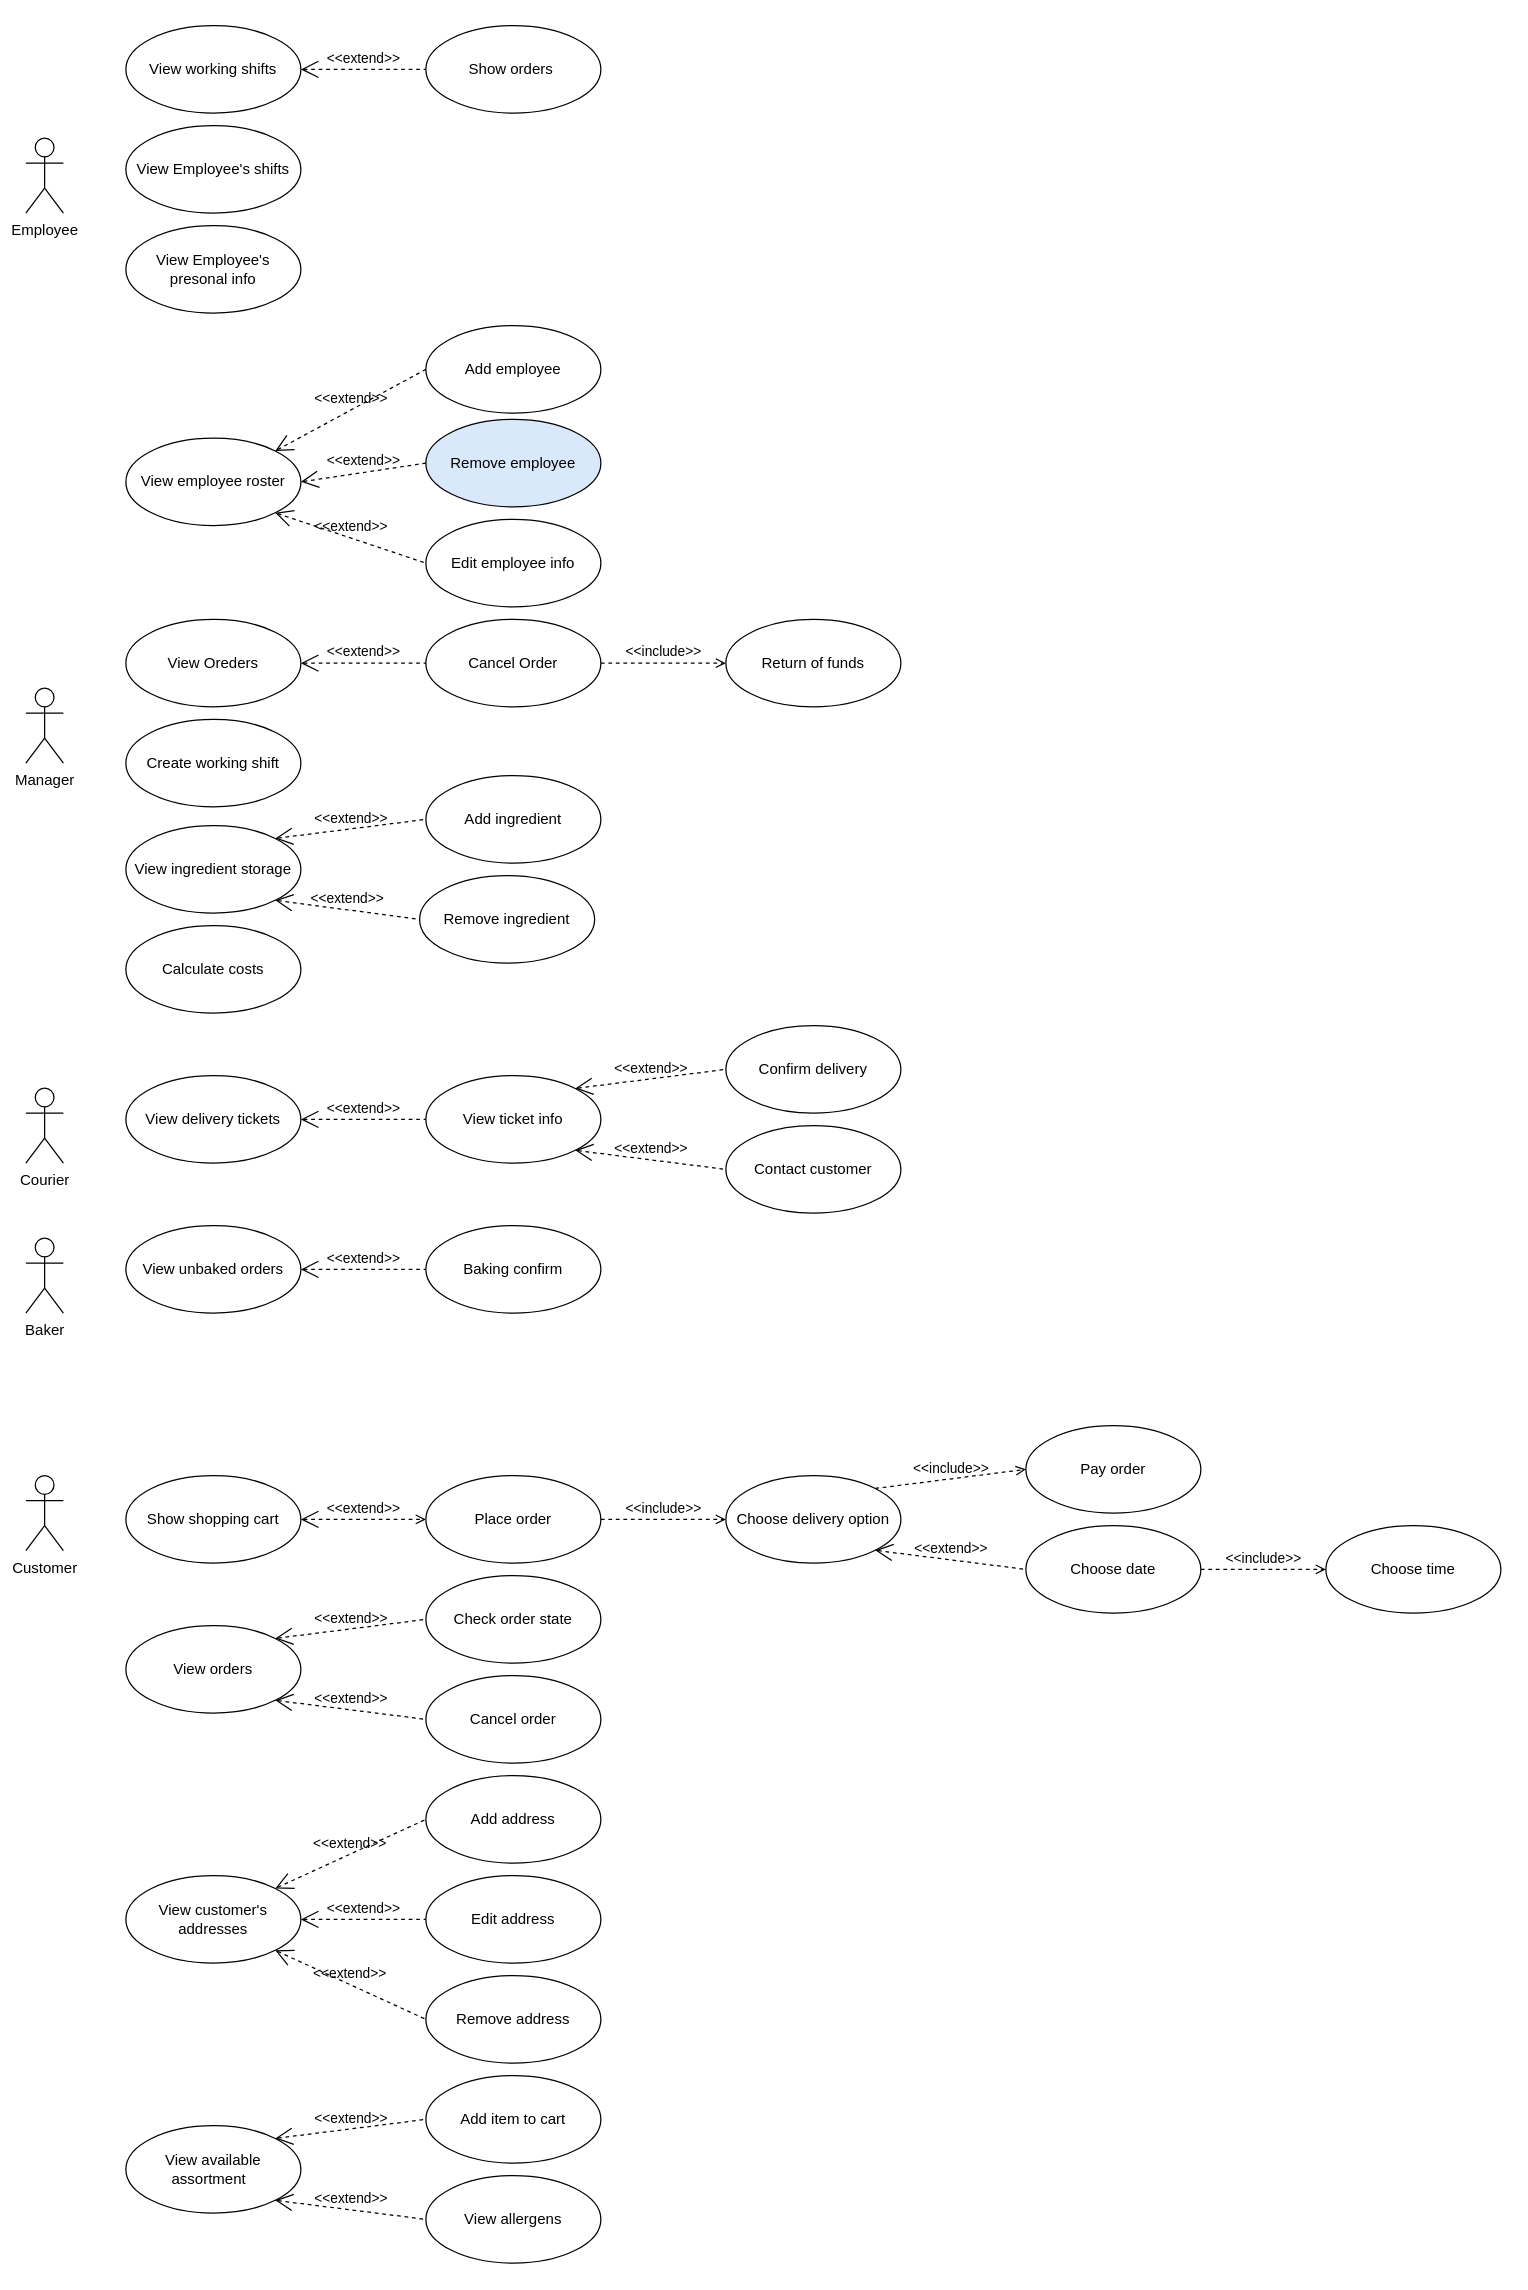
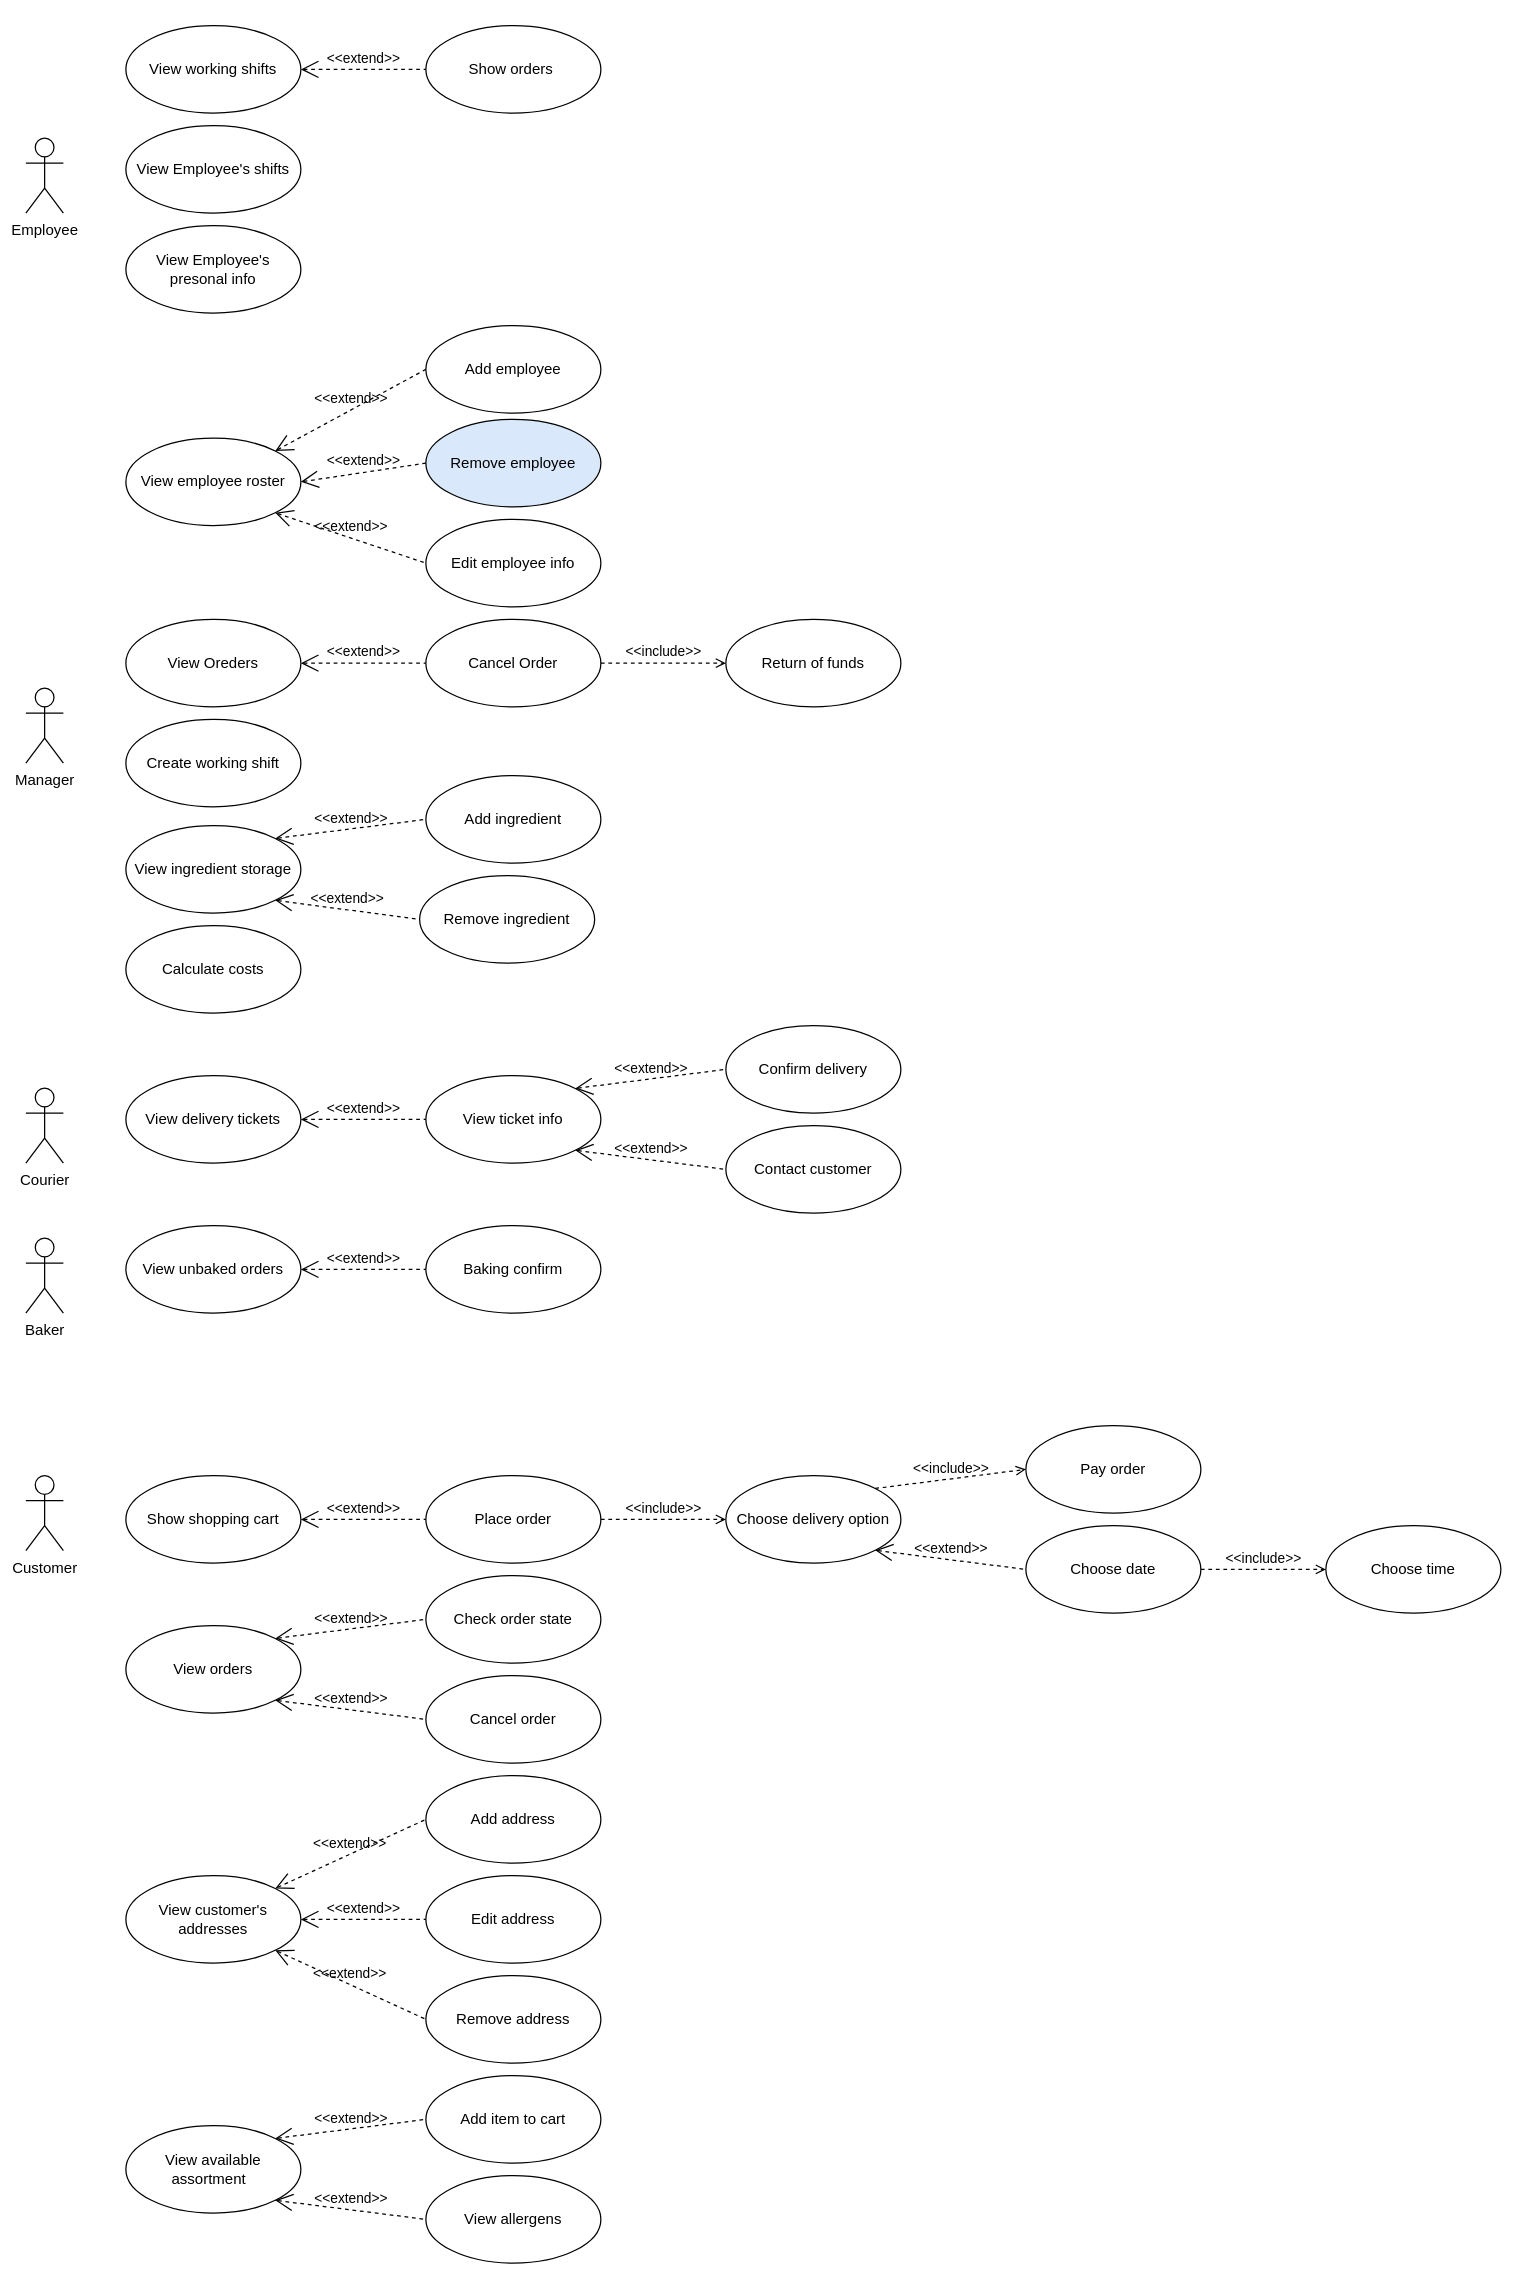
- <mxCell id="42" value="&amp;lt;&amp;lt;extend&amp;gt;&amp;gt;" style="edgeStyle=none;html=1;startArrow=open;endArrow=open;startSize=12;verticalAlign=bottom;dashed=1;labelBackgroundColor=none;rounded=0;exitX=1;exitY=0.5;exitDx=0;exitDy=0;entryX=0;entryY=0.5;entryDx=0;entryDy=0;" edge="1" parent="1" source="41" target="43"><mxGeometry width="160" relative="1" as="geometry"><mxPoint x="270" y="1214.62" as="sourcePoint" /><mxPoint x="320" y="1150" as="targetPoint" /></mxGeometry></mxCell>
+ <mxCell id="42" value="&amp;lt;&amp;lt;extend&amp;gt;&amp;gt;" style="edgeStyle=none;html=1;startArrow=open;endArrow=none;startSize=12;verticalAlign=bottom;dashed=1;labelBackgroundColor=none;rounded=0;exitX=1;exitY=0.5;exitDx=0;exitDy=0;entryX=0;entryY=0.5;entryDx=0;entryDy=0;" edge="1" parent="1" source="41" target="43"><mxGeometry width="160" relative="1" as="geometry"><mxPoint x="270" y="1214.62" as="sourcePoint" /><mxPoint x="320" y="1150" as="targetPoint" /></mxGeometry></mxCell>
